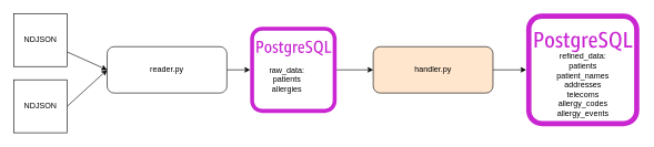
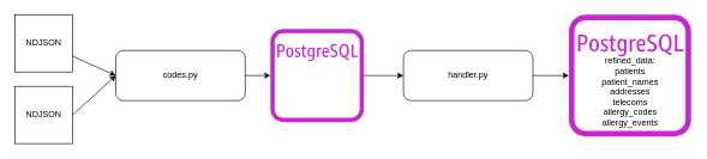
- <mxCell id="7" value="reader.py" style="rounded=1;whiteSpace=wrap;html=1;" vertex="1" parent="1"><mxGeometry x="160" y="70" width="180" height="70" as="geometry" /></mxCell>
+ <mxCell id="7" value="codes.py" style="rounded=1;whiteSpace=wrap;html=1;" vertex="1" parent="1"><mxGeometry x="160" y="70" width="180" height="70" as="geometry" /></mxCell>
- <mxCell id="12" value="handler.py" style="rounded=1;whiteSpace=wrap;html=1;fillColor=#ffe6cc;" vertex="1" parent="1"><mxGeometry x="560" y="70" width="180" height="70" as="geometry" /></mxCell>
+ <mxCell id="12" value="handler.py" style="rounded=1;whiteSpace=wrap;html=1;" vertex="1" parent="1"><mxGeometry x="560" y="70" width="180" height="70" as="geometry" /></mxCell>
- <mxCell id="10" value="raw_data:&lt;div&gt;patients&lt;/div&gt;&lt;div&gt;allergies&lt;/div&gt;" style="text;html=1;align=center;verticalAlign=middle;resizable=0;points=[];autosize=1;strokeColor=none;fillColor=none;" vertex="1" parent="1"><mxGeometry x="390" y="90" width="80" height="60" as="geometry" /></mxCell>
